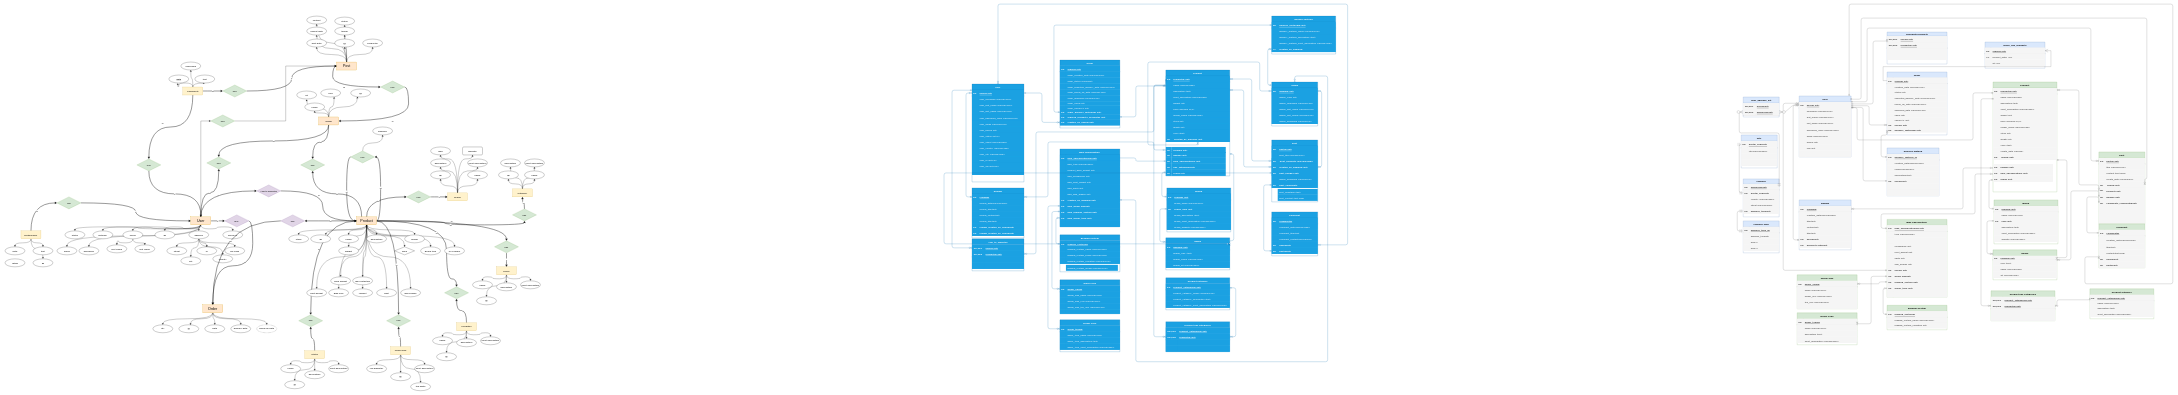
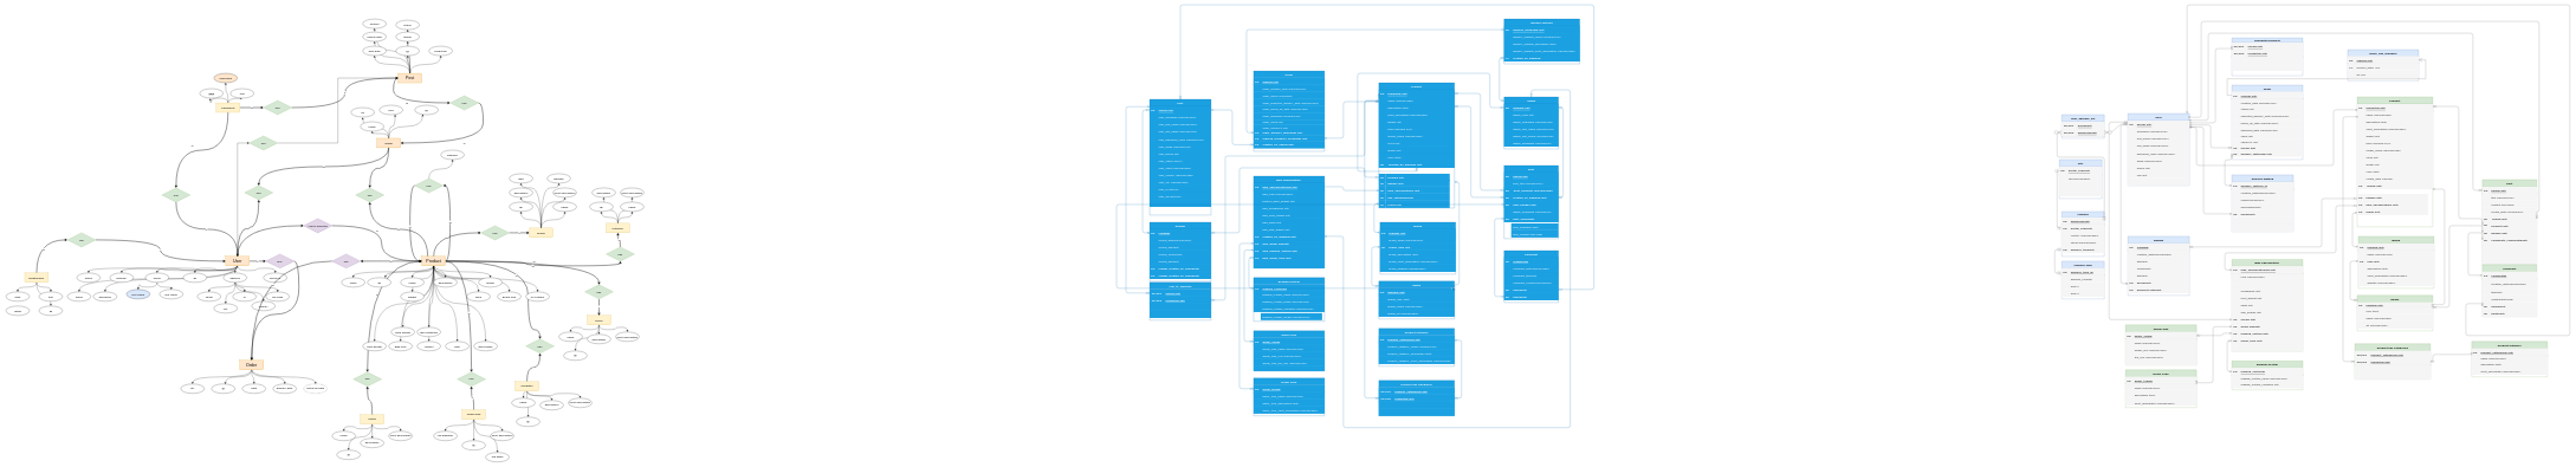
- <mxCell id="169" value="username" style="ellipse;whiteSpace=wrap;html=1;align=center;" parent="1" vertex="1"><mxGeometry x="900" y="310" width="100" height="40" as="geometry" /></mxCell>
+ <mxCell id="169" value="username" style="ellipse;whiteSpace=wrap;html=1;align=center;fillColor=#ffe6cc;" parent="1" vertex="1"><mxGeometry x="900" y="310" width="100" height="40" as="geometry" /></mxCell>
- <mxCell id="189" value="website" style="whiteSpace=wrap;html=1;align=center;rounded=1;" parent="1" vertex="1"><mxGeometry x="2310" y="735" width="100" height="40" as="geometry" /></mxCell>
+ <mxCell id="189" value="website" style="ellipse;whiteSpace=wrap;html=1;align=center;" parent="1" vertex="1"><mxGeometry x="2310" y="735" width="100" height="40" as="geometry" /></mxCell>
- <mxCell id="95" value="first name" style="ellipse;whiteSpace=wrap;html=1;align=center;" parent="1" vertex="1"><mxGeometry x="530" y="1225" width="100" height="40" as="geometry" /></mxCell>
+ <mxCell id="95" value="first name" style="ellipse;whiteSpace=wrap;html=1;align=center;fillColor=#dae8fc;" parent="1" vertex="1"><mxGeometry x="530" y="1225" width="100" height="40" as="geometry" /></mxCell>
- <mxCell id="43" value="price" style="rhombus;whiteSpace=wrap;html=1;align=center;" parent="1" vertex="1"><mxGeometry x="1970" y="1235" width="100" height="40" as="geometry" /></mxCell>
+ <mxCell id="43" value="price" style="ellipse;whiteSpace=wrap;html=1;align=center;" parent="1" vertex="1"><mxGeometry x="1970" y="1235" width="100" height="40" as="geometry" /></mxCell>
- <mxCell id="248" value="Condition" style="whiteSpace=wrap;html=1;align=center;fillColor=#fff2cc;strokeColor=#d6b656;" parent="1" vertex="1"><mxGeometry x="2280" y="1615" width="100" height="40" as="geometry" /></mxCell>
+ <mxCell id="248" value="Condition" style="whiteSpace=wrap;html=1;align=center;fillColor=#fff2cc;strokeColor=#d6b656;" parent="1" vertex="1"><mxGeometry x="2175" y="1615" width="100" height="40" as="geometry" /></mxCell>
